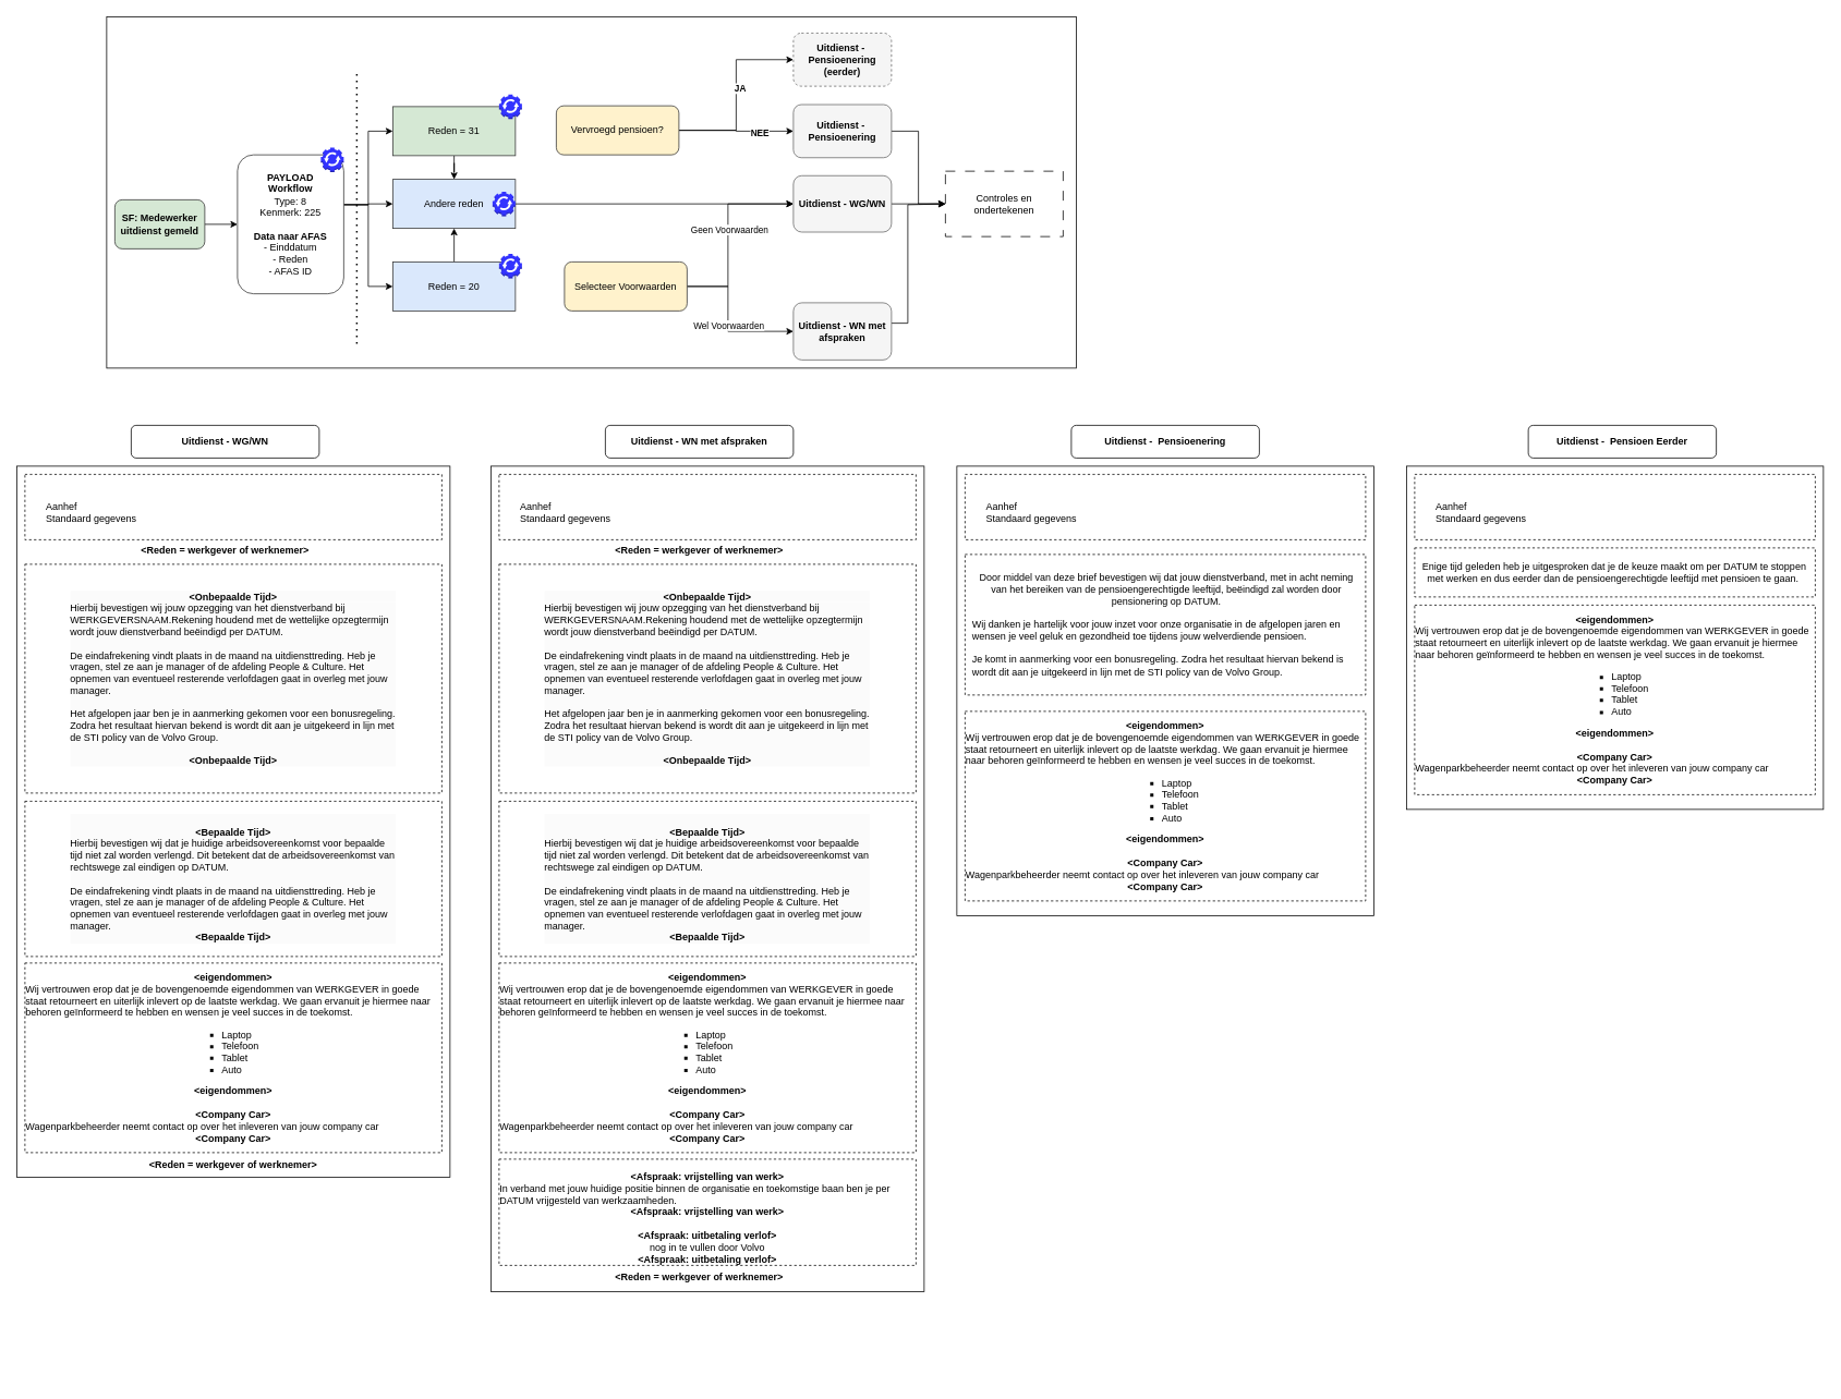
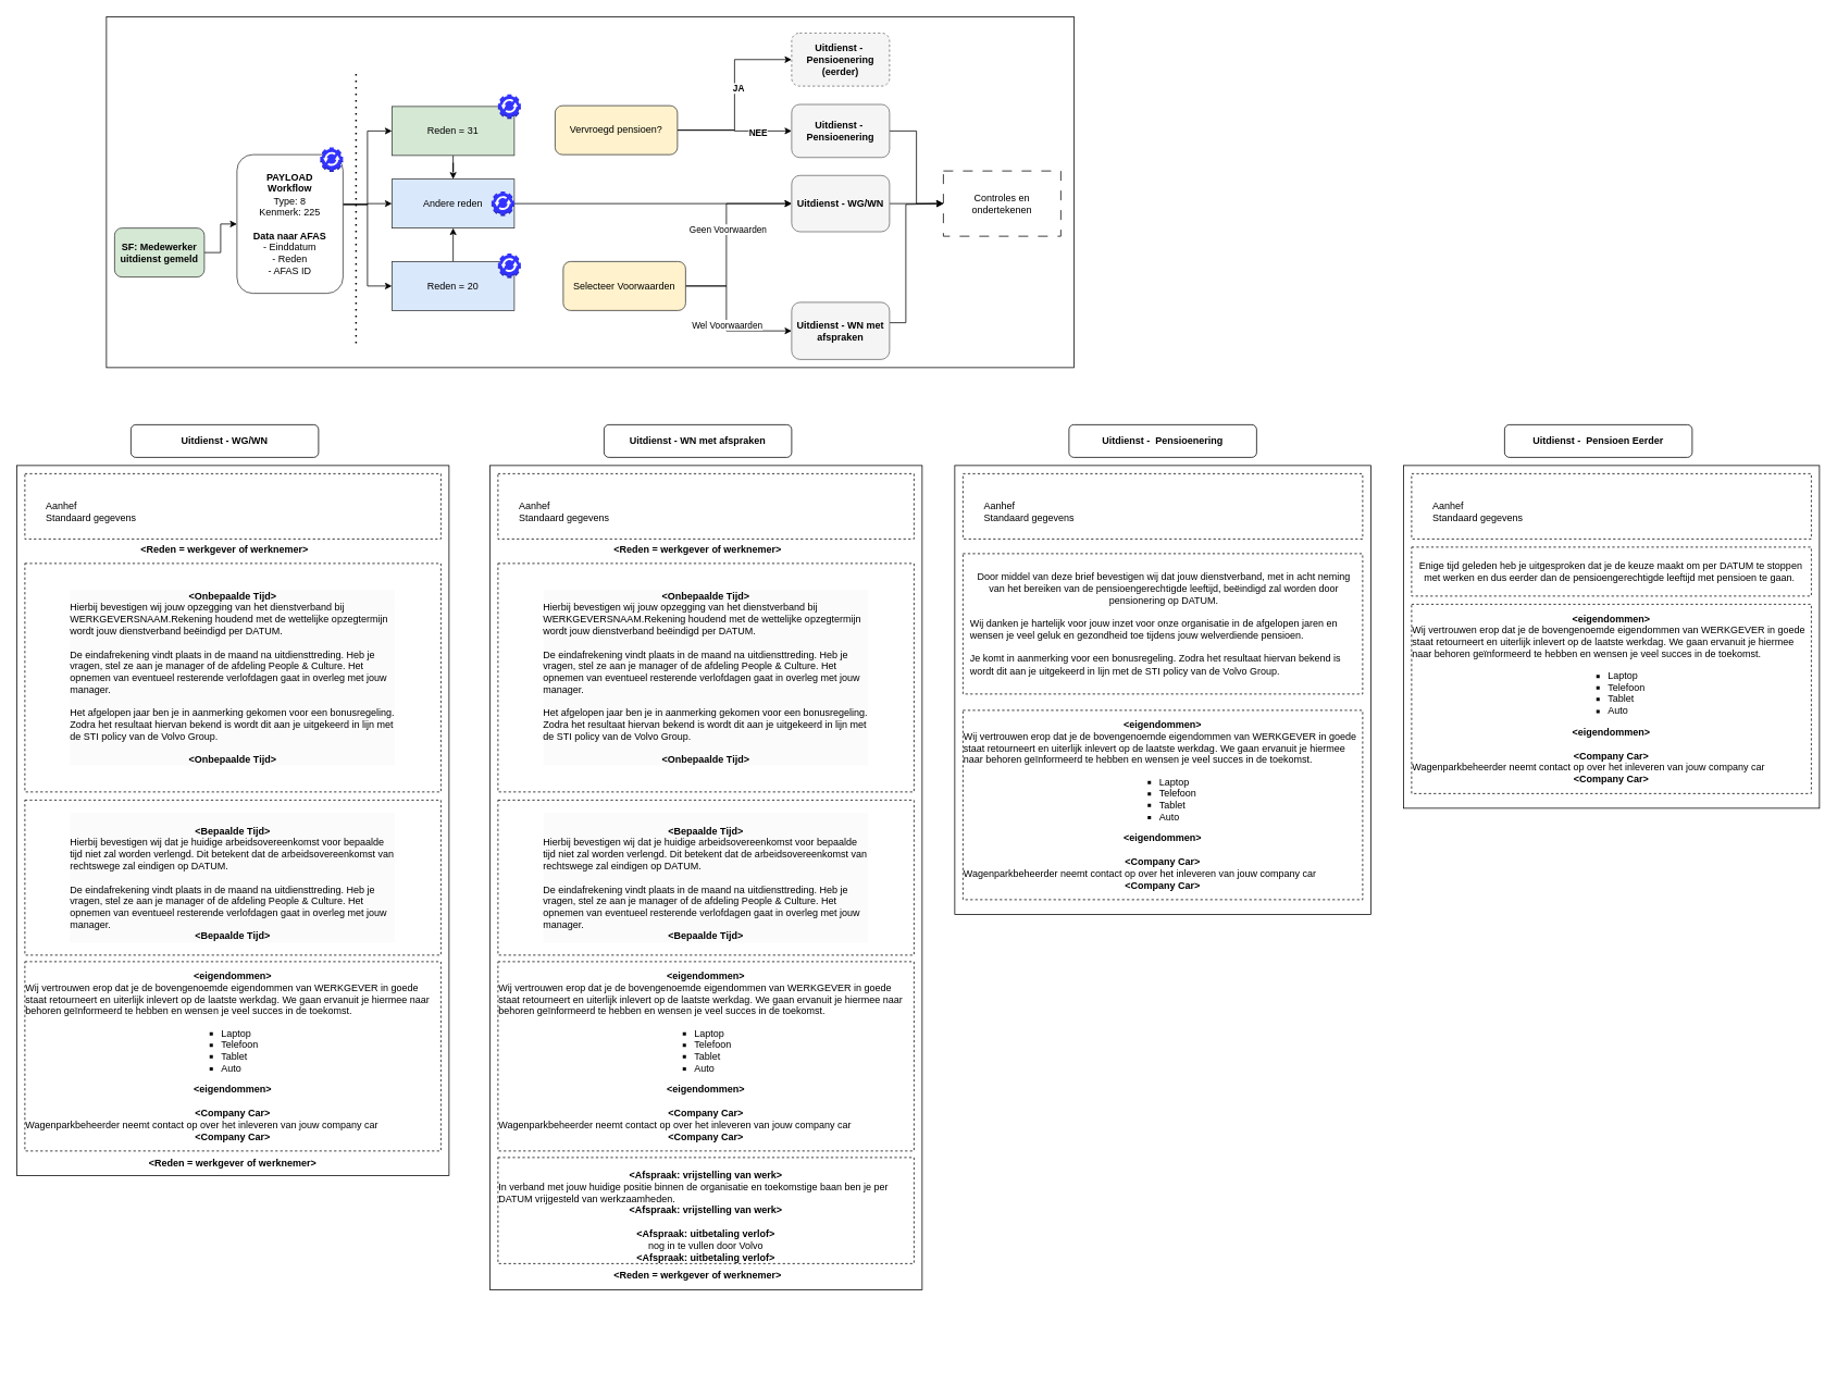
- <mxCell id="21" value="&lt;div&gt;&lt;b&gt;&lt;br&gt;&lt;/b&gt;&lt;/div&gt;&lt;b&gt;SF: Medewerker uitdienst gemeld&lt;/b&gt;&lt;div&gt;&lt;br&gt;&lt;/div&gt;" style="rounded=1;whiteSpace=wrap;html=1;strokeColor=#333333;align=center;fillColor=#d5e8d4;" parent="1" vertex="1"><mxGeometry x="140" y="244" width="110" height="60" as="geometry" /></mxCell>
+ <mxCell id="21" value="&lt;div&gt;&lt;b&gt;&lt;br&gt;&lt;/b&gt;&lt;/div&gt;&lt;b&gt;SF: Medewerker uitdienst gemeld&lt;/b&gt;&lt;div&gt;&lt;br&gt;&lt;/div&gt;" style="rounded=1;whiteSpace=wrap;html=1;strokeColor=#333333;align=center;fillColor=#d5e8d4;" parent="1" vertex="1"><mxGeometry x="140" y="279" width="110" height="60" as="geometry" /></mxCell>
- <mxCell id="59" value="Uitdienst -&amp;nbsp; Pensioen Eerder" style="rounded=1;whiteSpace=wrap;html=1;fontStyle=1" parent="1" vertex="1"><mxGeometry x="1869" y="520" width="230" height="40" as="geometry" /></mxCell>
+ <mxCell id="59" value="Uitdienst -&amp;nbsp; Pensioen Eerder" style="rounded=1;whiteSpace=wrap;html=1;fontStyle=1" parent="1" vertex="1"><mxGeometry x="1844" y="520" width="230" height="40" as="geometry" /></mxCell>
